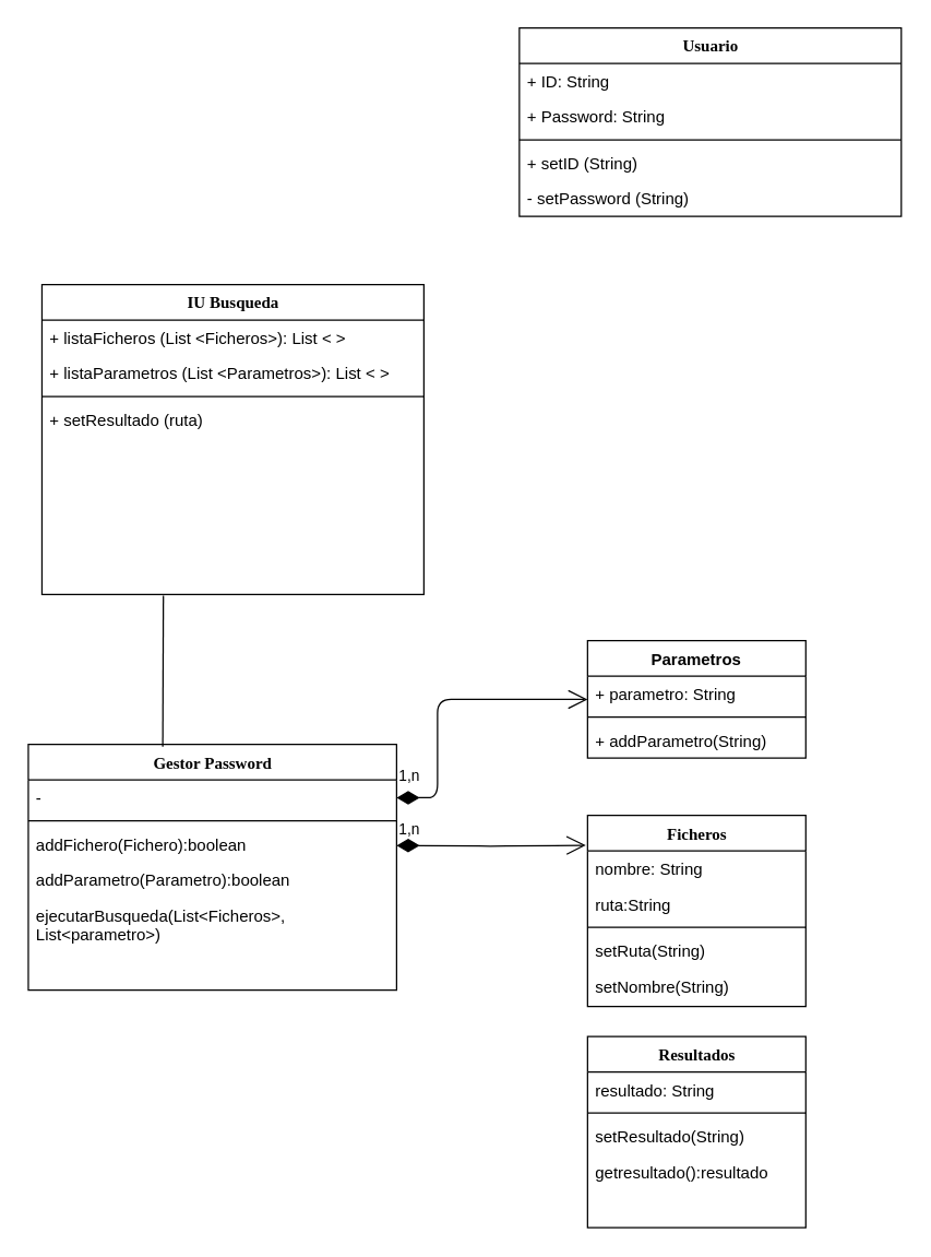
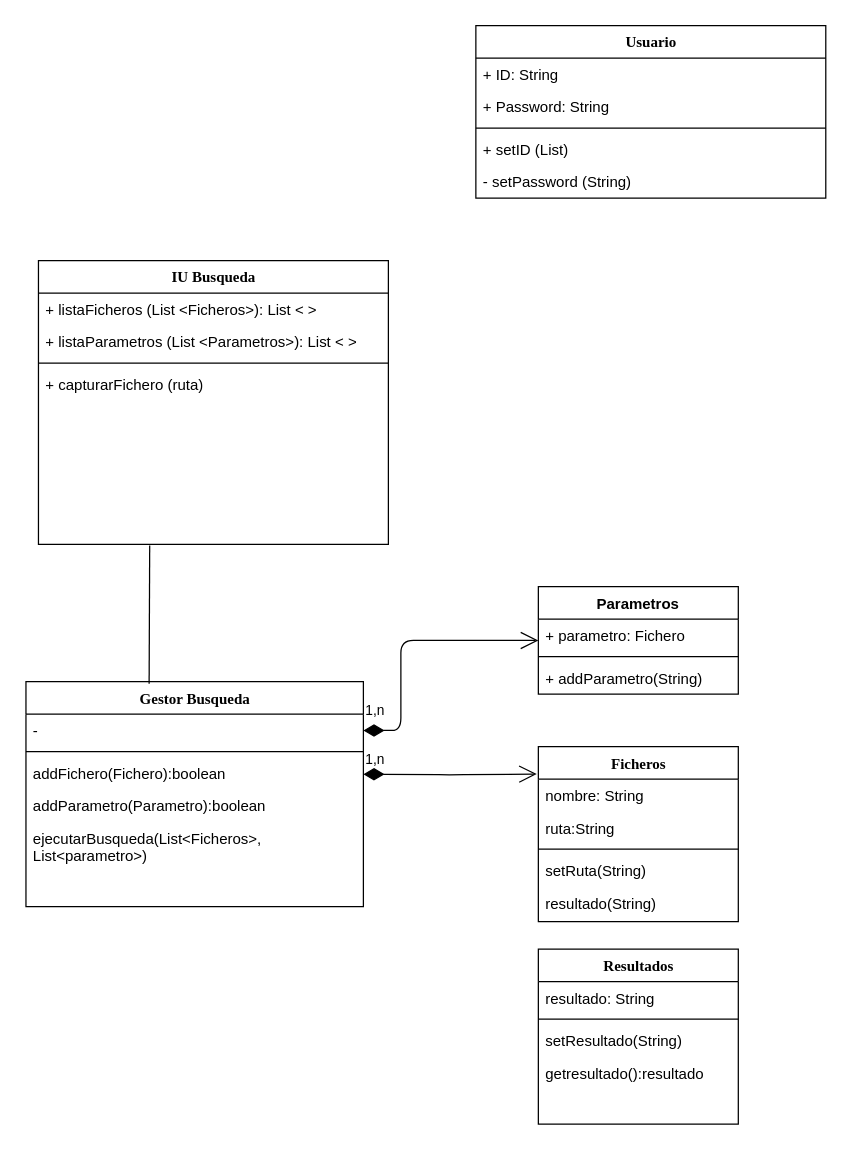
- <mxCell id="35" value="+ setID (String)" style="text;html=1;strokeColor=none;fillColor=none;align=left;verticalAlign=top;spacingLeft=4;spacingRight=4;whiteSpace=wrap;overflow=hidden;rotatable=0;points=[[0,0.5],[1,0.5]];portConstraint=eastwest;" vertex="1" parent="31"><mxGeometry y="86" width="280" height="26" as="geometry" /></mxCell>
+ <mxCell id="35" value="+ setID (List)" style="text;html=1;strokeColor=none;fillColor=none;align=left;verticalAlign=top;spacingLeft=4;spacingRight=4;whiteSpace=wrap;overflow=hidden;rotatable=0;points=[[0,0.5],[1,0.5]];portConstraint=eastwest;" vertex="1" parent="31"><mxGeometry y="86" width="280" height="26" as="geometry" /></mxCell>
- <mxCell id="6" value="+ setResultado (ruta)" style="text;html=1;strokeColor=none;fillColor=none;align=left;verticalAlign=top;spacingLeft=4;spacingRight=4;whiteSpace=wrap;overflow=hidden;rotatable=0;points=[[0,0.5],[1,0.5]];portConstraint=eastwest;" vertex="1" parent="2"><mxGeometry y="86" width="280" height="26" as="geometry" /></mxCell>
+ <mxCell id="6" value="+ capturarFichero (ruta)" style="text;html=1;strokeColor=none;fillColor=none;align=left;verticalAlign=top;spacingLeft=4;spacingRight=4;whiteSpace=wrap;overflow=hidden;rotatable=0;points=[[0,0.5],[1,0.5]];portConstraint=eastwest;" vertex="1" parent="2"><mxGeometry y="86" width="280" height="26" as="geometry" /></mxCell>
- <mxCell id="20" value="+ parametro: String&#10;" style="text;strokeColor=none;fillColor=none;align=left;verticalAlign=top;spacingLeft=4;spacingRight=4;overflow=hidden;rotatable=0;points=[[0,0.5],[1,0.5]];portConstraint=eastwest;" vertex="1" parent="19"><mxGeometry y="26" width="160" height="26" as="geometry" /></mxCell>
+ <mxCell id="20" value="+ parametro: Fichero&#10;" style="text;strokeColor=none;fillColor=none;align=left;verticalAlign=top;spacingLeft=4;spacingRight=4;overflow=hidden;rotatable=0;points=[[0,0.5],[1,0.5]];portConstraint=eastwest;" vertex="1" parent="19"><mxGeometry y="26" width="160" height="26" as="geometry" /></mxCell>
- <mxCell id="7" value="Gestor Password" style="swimlane;html=1;fontStyle=1;align=center;verticalAlign=top;childLayout=stackLayout;horizontal=1;startSize=26;horizontalStack=0;resizeParent=1;resizeLast=0;collapsible=1;marginBottom=0;swimlaneFillColor=#ffffff;rounded=0;shadow=0;comic=0;labelBackgroundColor=none;strokeColor=#000000;strokeWidth=1;fillColor=none;fontFamily=Verdana;fontSize=12;fontColor=#000000;" vertex="1" parent="1"><mxGeometry x="20" y="545" width="270" height="180" as="geometry" /></mxCell>
+ <mxCell id="7" value="Gestor Busqueda" style="swimlane;html=1;fontStyle=1;align=center;verticalAlign=top;childLayout=stackLayout;horizontal=1;startSize=26;horizontalStack=0;resizeParent=1;resizeLast=0;collapsible=1;marginBottom=0;swimlaneFillColor=#ffffff;rounded=0;shadow=0;comic=0;labelBackgroundColor=none;strokeColor=#000000;strokeWidth=1;fillColor=none;fontFamily=Verdana;fontSize=12;fontColor=#000000;" vertex="1" parent="1"><mxGeometry x="20" y="545" width="270" height="180" as="geometry" /></mxCell>
- <mxCell id="18" value="setNombre(String)" style="text;html=1;strokeColor=none;fillColor=none;align=left;verticalAlign=top;spacingLeft=4;spacingRight=4;whiteSpace=wrap;overflow=hidden;rotatable=0;points=[[0,0.5],[1,0.5]];portConstraint=eastwest;" vertex="1" parent="13"><mxGeometry y="112" width="160" height="26" as="geometry" /></mxCell>
+ <mxCell id="18" value="resultado(String)" style="text;html=1;strokeColor=none;fillColor=none;align=left;verticalAlign=top;spacingLeft=4;spacingRight=4;whiteSpace=wrap;overflow=hidden;rotatable=0;points=[[0,0.5],[1,0.5]];portConstraint=eastwest;" vertex="1" parent="13"><mxGeometry y="112" width="160" height="26" as="geometry" /></mxCell>
